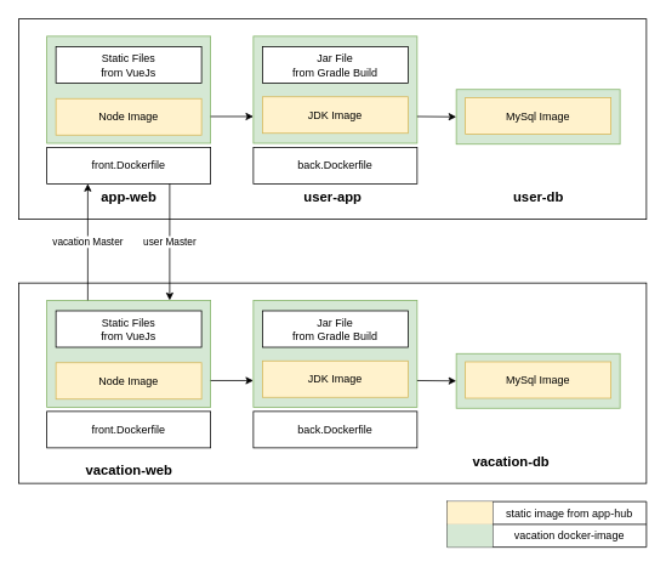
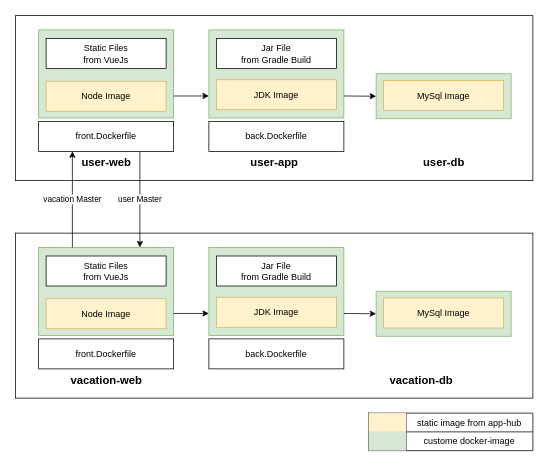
- <mxCell id="26" value="&lt;span style=&quot;font-size: 15px&quot;&gt;app-web&lt;/span&gt;" style="text;html=1;align=center;verticalAlign=middle;resizable=0;points=[];autosize=1;fontStyle=1;fontSize=15;" vertex="1" parent="1"><mxGeometry x="101" y="205" width="80" height="20" as="geometry" /></mxCell>
+ <mxCell id="26" value="&lt;span style=&quot;font-size: 15px&quot;&gt;user-web&lt;/span&gt;" style="text;html=1;align=center;verticalAlign=middle;resizable=0;points=[];autosize=1;fontStyle=1;fontSize=15;" vertex="1" parent="1"><mxGeometry x="101" y="205" width="80" height="20" as="geometry" /></mxCell>
- <mxCell id="4" value="&lt;span style=&quot;font-size: 15px&quot;&gt;vacation-web&lt;/span&gt;" style="text;html=1;align=center;verticalAlign=middle;resizable=0;points=[];autosize=1;fontStyle=1;fontSize=15;" parent="1" vertex="1"><mxGeometry x="86" y="505" width="110" height="20" as="geometry" /></mxCell>
+ <mxCell id="4" value="&lt;span style=&quot;font-size: 15px&quot;&gt;vacation-web&lt;/span&gt;" style="text;html=1;align=center;verticalAlign=middle;resizable=0;points=[];autosize=1;fontStyle=1;fontSize=15;" parent="1" vertex="1"><mxGeometry x="86" y="495" width="110" height="20" as="geometry" /></mxCell>
- <mxCell id="22" value="vacation docker-image" style="shape=partialRectangle;html=1;whiteSpace=wrap;connectable=0;overflow=hidden;fillColor=none;top=0;left=0;bottom=0;right=0;" parent="20" vertex="1"><mxGeometry x="50" width="169" height="25" as="geometry" /></mxCell>
+ <mxCell id="22" value="custome docker-image" style="shape=partialRectangle;html=1;whiteSpace=wrap;connectable=0;overflow=hidden;fillColor=none;top=0;left=0;bottom=0;right=0;" parent="20" vertex="1"><mxGeometry x="50" width="169" height="25" as="geometry" /></mxCell>
